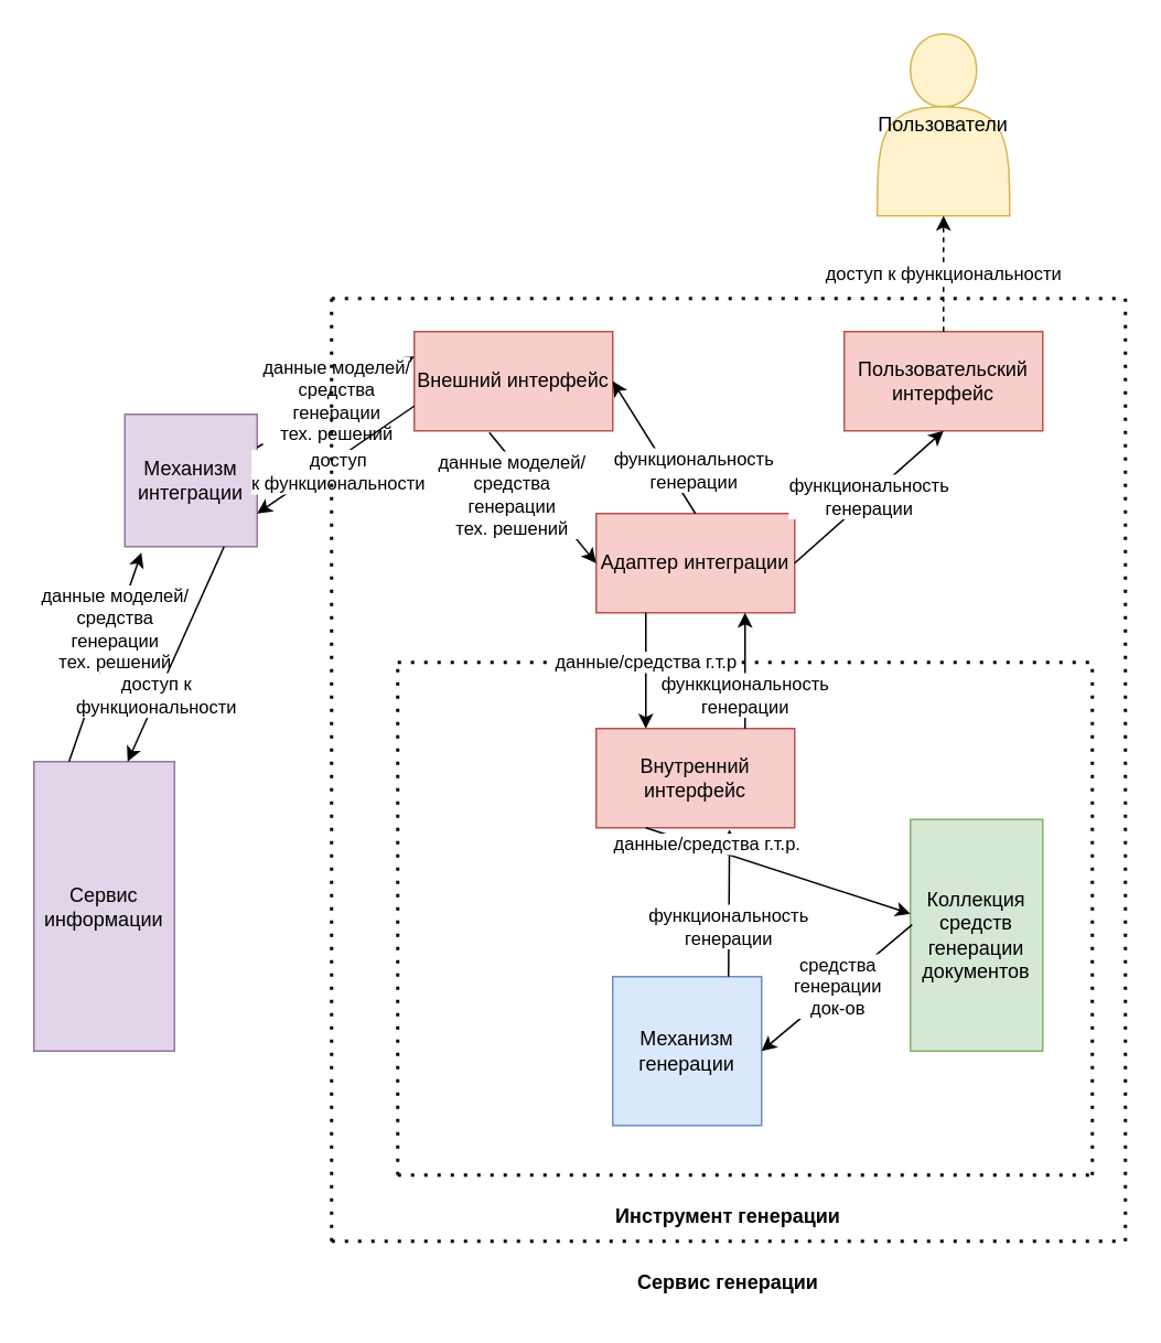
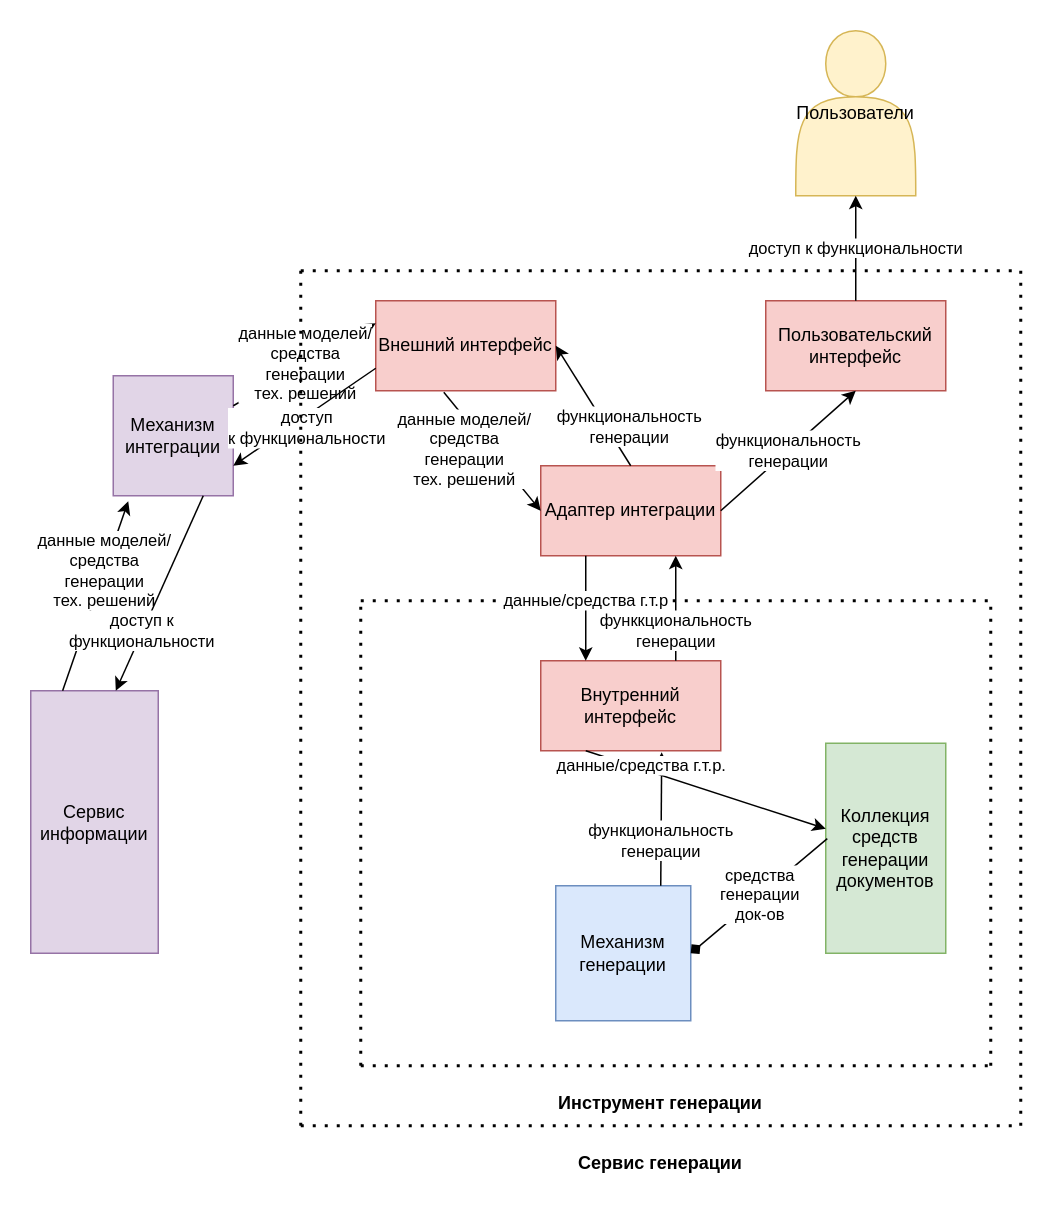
- <mxCell id="33" value="доступ к функциональности" style="endArrow=classic;html=1;rounded=0;exitX=0.5;exitY=0;exitDx=0;exitDy=0;entryX=0.5;entryY=1;entryDx=0;entryDy=0;dashed=1;" edge="1" parent="1" source="3" target="24"><mxGeometry width="50" height="50" relative="1" as="geometry"><mxPoint x="500" y="180" as="sourcePoint" /><mxPoint x="550" y="130" as="targetPoint" /></mxGeometry></mxCell>
+ <mxCell id="33" value="доступ к функциональности" style="endArrow=classic;html=1;rounded=0;exitX=0.5;exitY=0;exitDx=0;exitDy=0;entryX=0.5;entryY=1;entryDx=0;entryDy=0;" edge="1" parent="1" source="3" target="24"><mxGeometry width="50" height="50" relative="1" as="geometry"><mxPoint x="500" y="180" as="sourcePoint" /><mxPoint x="550" y="130" as="targetPoint" /></mxGeometry></mxCell>
- <mxCell id="32" value="средства&lt;br&gt;генерации&lt;br&gt;док-ов" style="endArrow=classic;html=1;rounded=0;exitX=0.013;exitY=0.454;exitDx=0;exitDy=0;exitPerimeter=0;entryX=1;entryY=0.5;entryDx=0;entryDy=0;" edge="1" parent="1" source="5" target="6"><mxGeometry width="50" height="50" relative="1" as="geometry"><mxPoint x="480" y="690" as="sourcePoint" /><mxPoint x="530" y="640" as="targetPoint" /></mxGeometry></mxCell>
+ <mxCell id="32" value="средства&lt;br&gt;генерации&lt;br&gt;док-ов" style="endArrow=diamond;html=1;rounded=0;exitX=0.013;exitY=0.454;exitDx=0;exitDy=0;exitPerimeter=0;entryX=1;entryY=0.5;entryDx=0;entryDy=0;" edge="1" parent="1" source="5" target="6"><mxGeometry width="50" height="50" relative="1" as="geometry"><mxPoint x="480" y="690" as="sourcePoint" /><mxPoint x="530" y="640" as="targetPoint" /></mxGeometry></mxCell>
